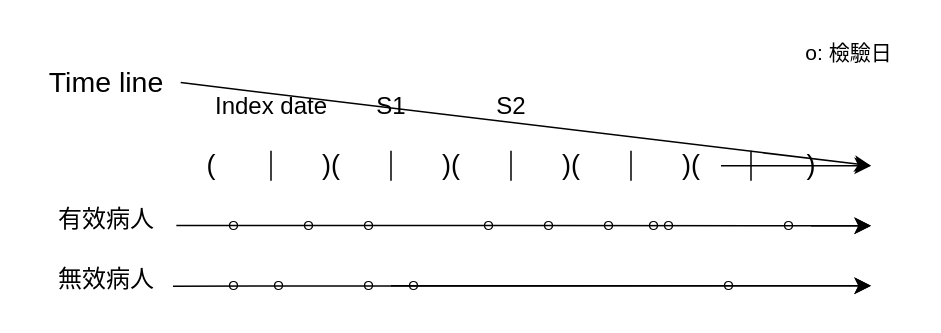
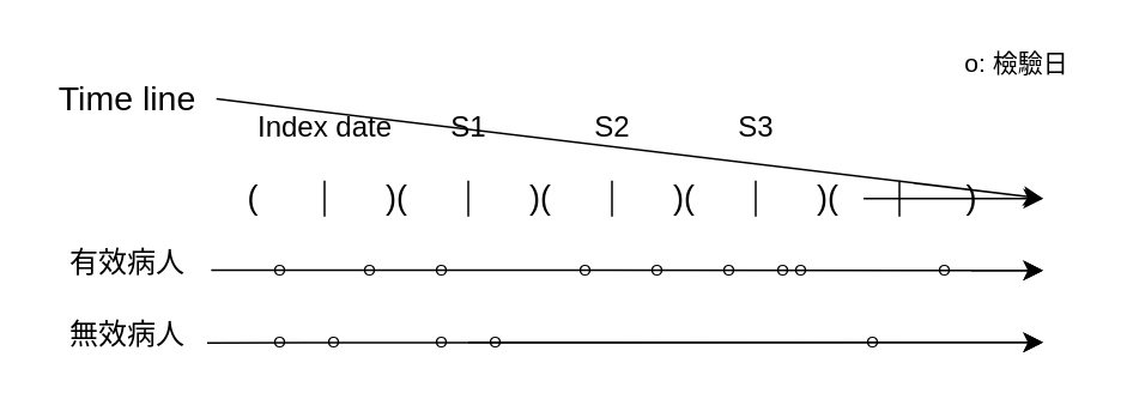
+ <mxCell id="11" value="S3" style="text;html=1;align=center;verticalAlign=middle;resizable=0;points=[];autosize=1;strokeColor=none;fillColor=none;fontSize=16;" vertex="1" parent="1"><mxGeometry x="400" y="55" width="40" height="30" as="geometry" /></mxCell>
